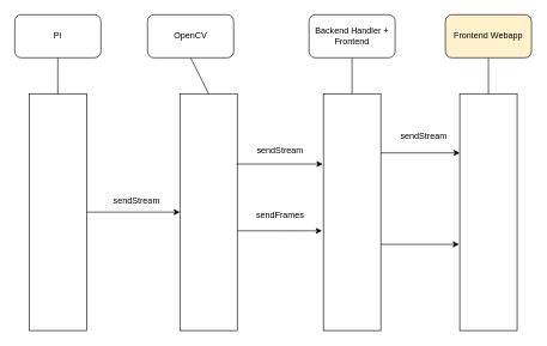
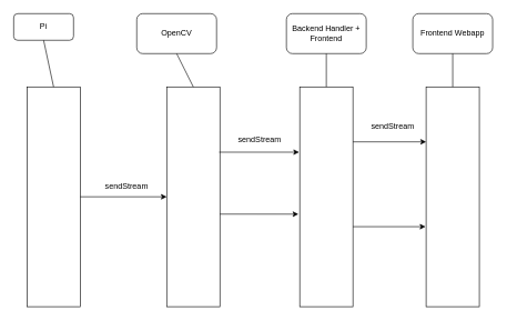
- <mxCell id="2" value="Pi" style="rounded=1;whiteSpace=wrap;html=1;" vertex="1" parent="1"><mxGeometry x="20" y="20" width="120" height="60" as="geometry" /></mxCell>
+ <mxCell id="2" value="Pi" style="rounded=1;whiteSpace=wrap;html=1;" vertex="1" parent="1"><mxGeometry x="20" y="20" width="90" height="40" as="geometry" /></mxCell>
- <mxCell id="17" value="Frontend Webapp" style="rounded=1;whiteSpace=wrap;html=1;fillColor=#fff2cc;" vertex="1" parent="1"><mxGeometry x="620" y="20" width="120" height="60" as="geometry" /></mxCell>
+ <mxCell id="17" value="Frontend Webapp" style="rounded=1;whiteSpace=wrap;html=1;" vertex="1" parent="1"><mxGeometry x="620" y="20" width="120" height="60" as="geometry" /></mxCell>
- <mxCell id="16" value="sendFrames" style="text;html=1;strokeColor=none;fillColor=none;align=center;verticalAlign=middle;whiteSpace=wrap;rounded=0;" vertex="1" parent="1"><mxGeometry x="350" y="290" width="80" height="20" as="geometry" /></mxCell>
